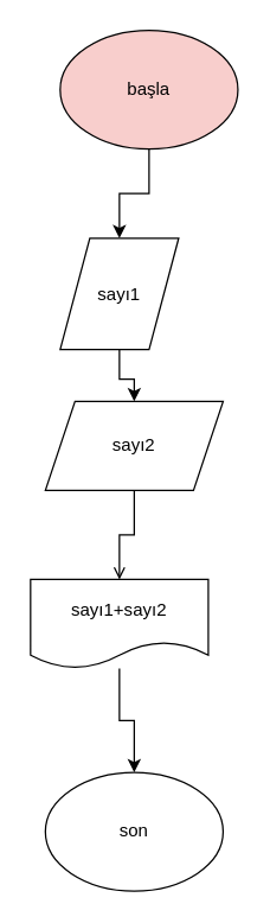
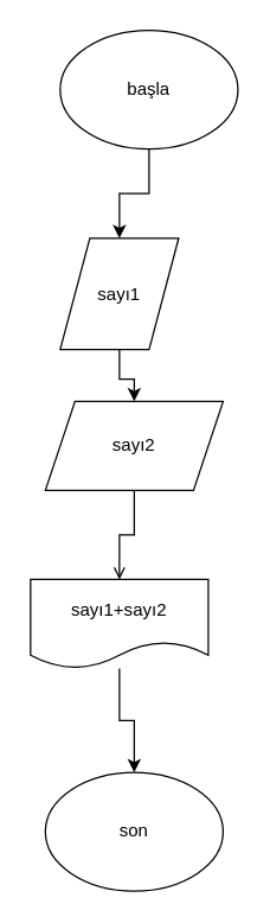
- <mxCell id="3" value="başla" style="ellipse;whiteSpace=wrap;html=1;fillColor=#f8cecc;" vertex="1" parent="1"><mxGeometry x="40" y="20" width="120" height="80" as="geometry" /></mxCell>
+ <mxCell id="3" value="başla" style="ellipse;whiteSpace=wrap;html=1;" vertex="1" parent="1"><mxGeometry x="40" y="20" width="120" height="80" as="geometry" /></mxCell>
